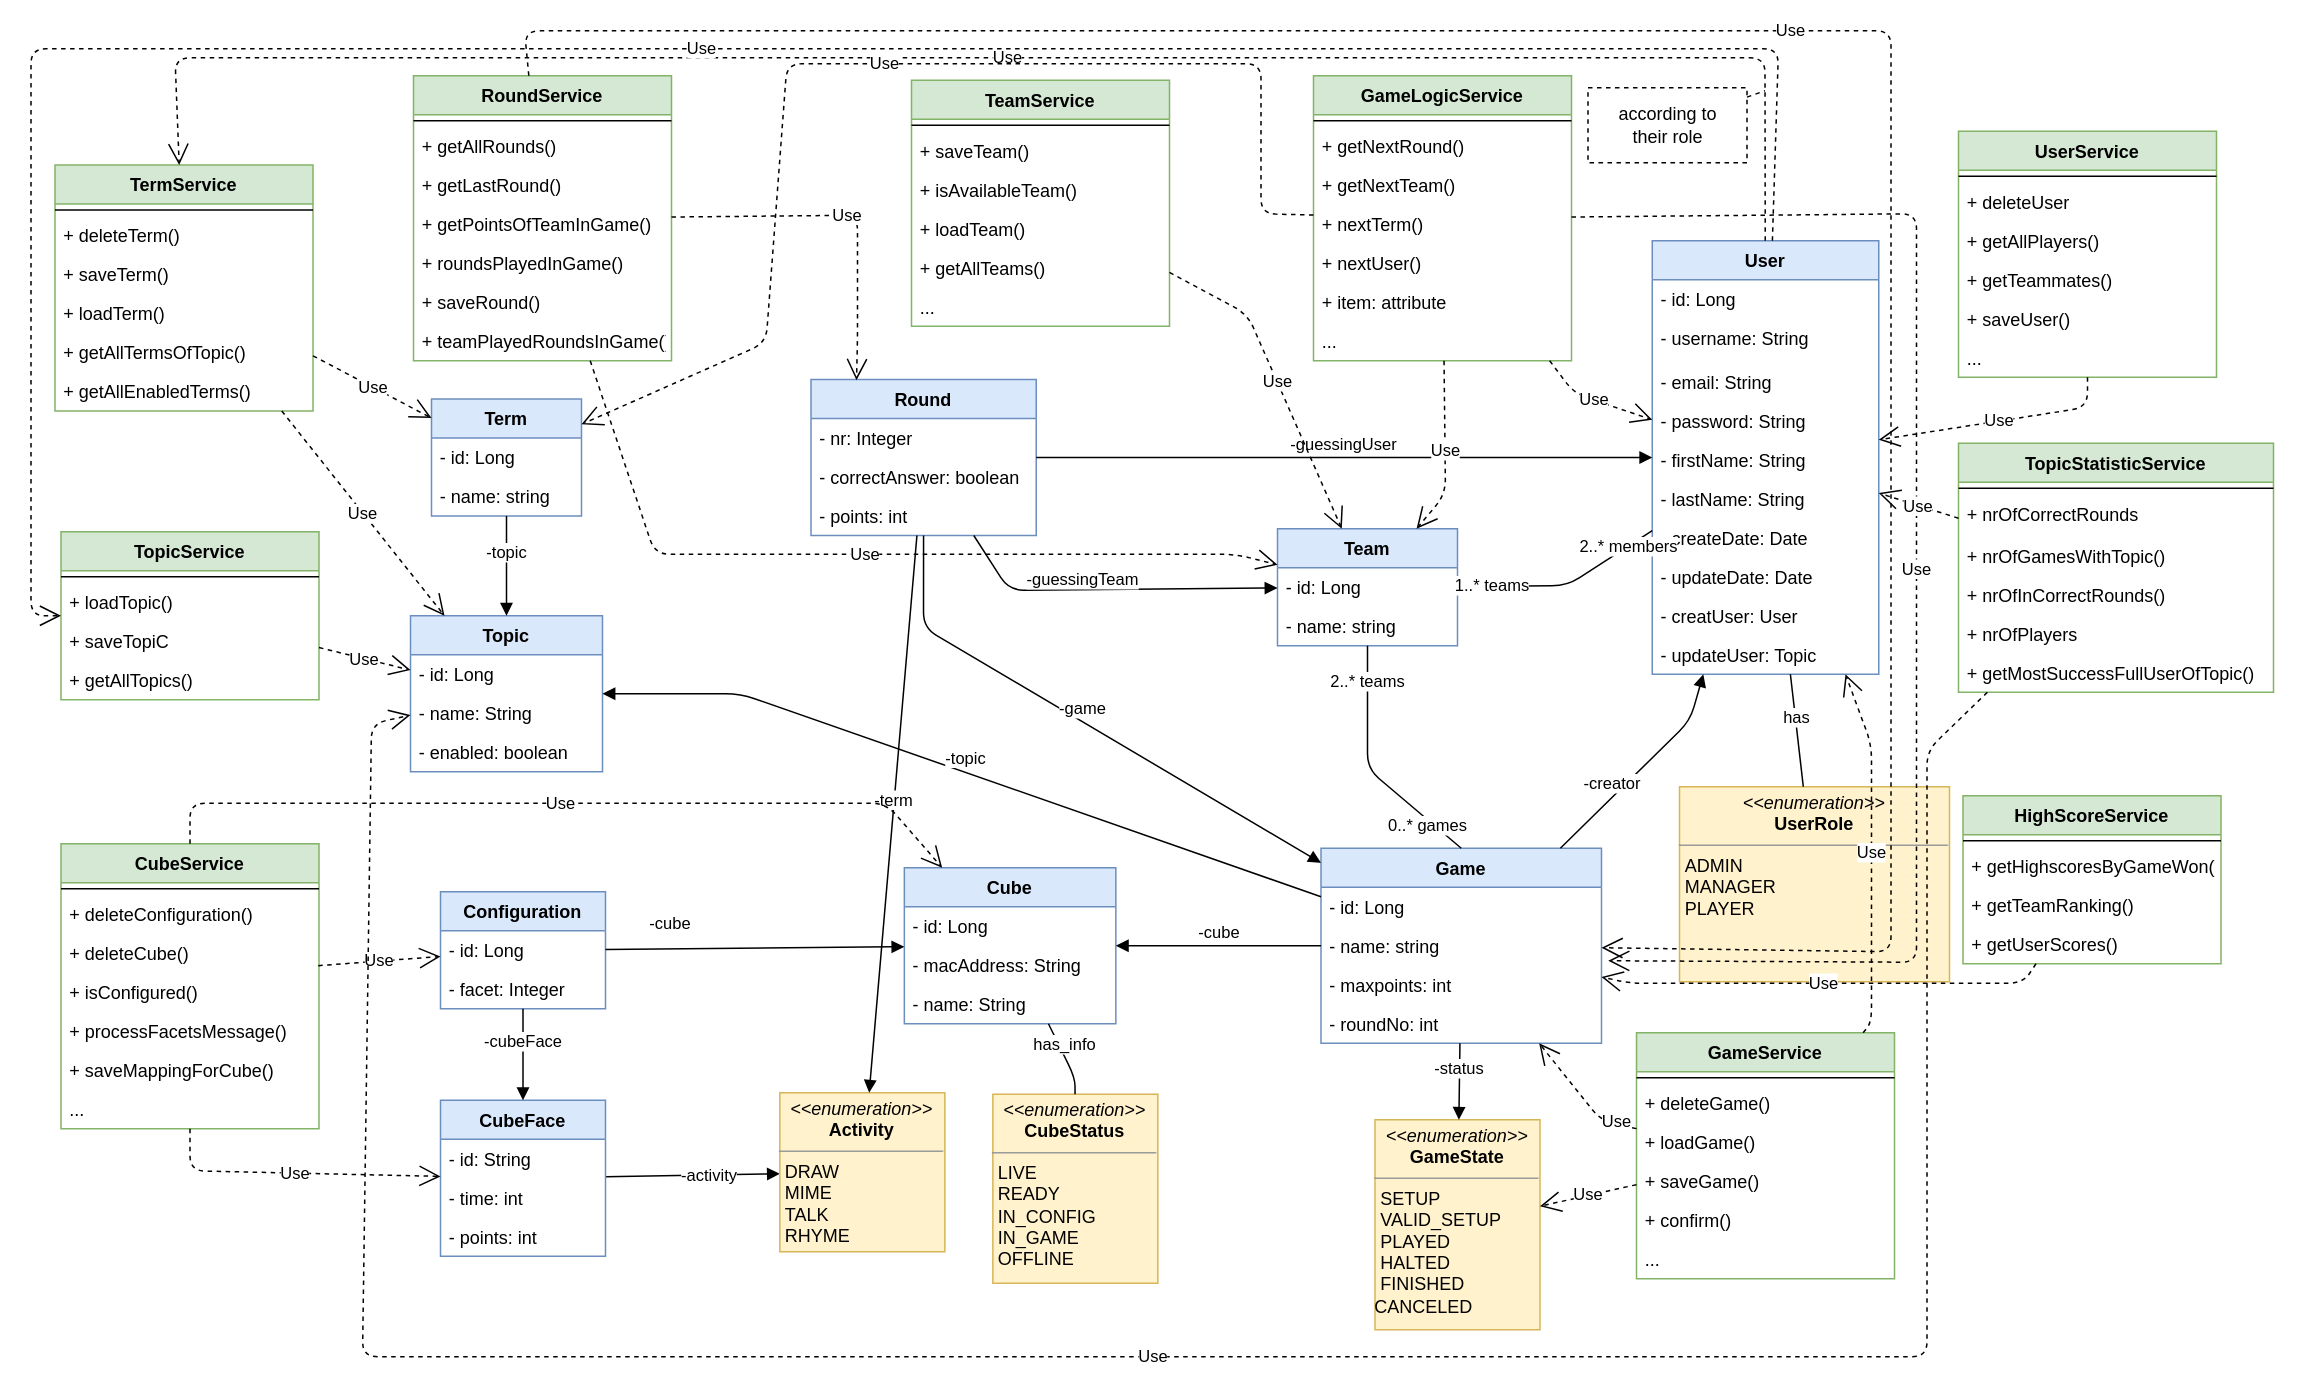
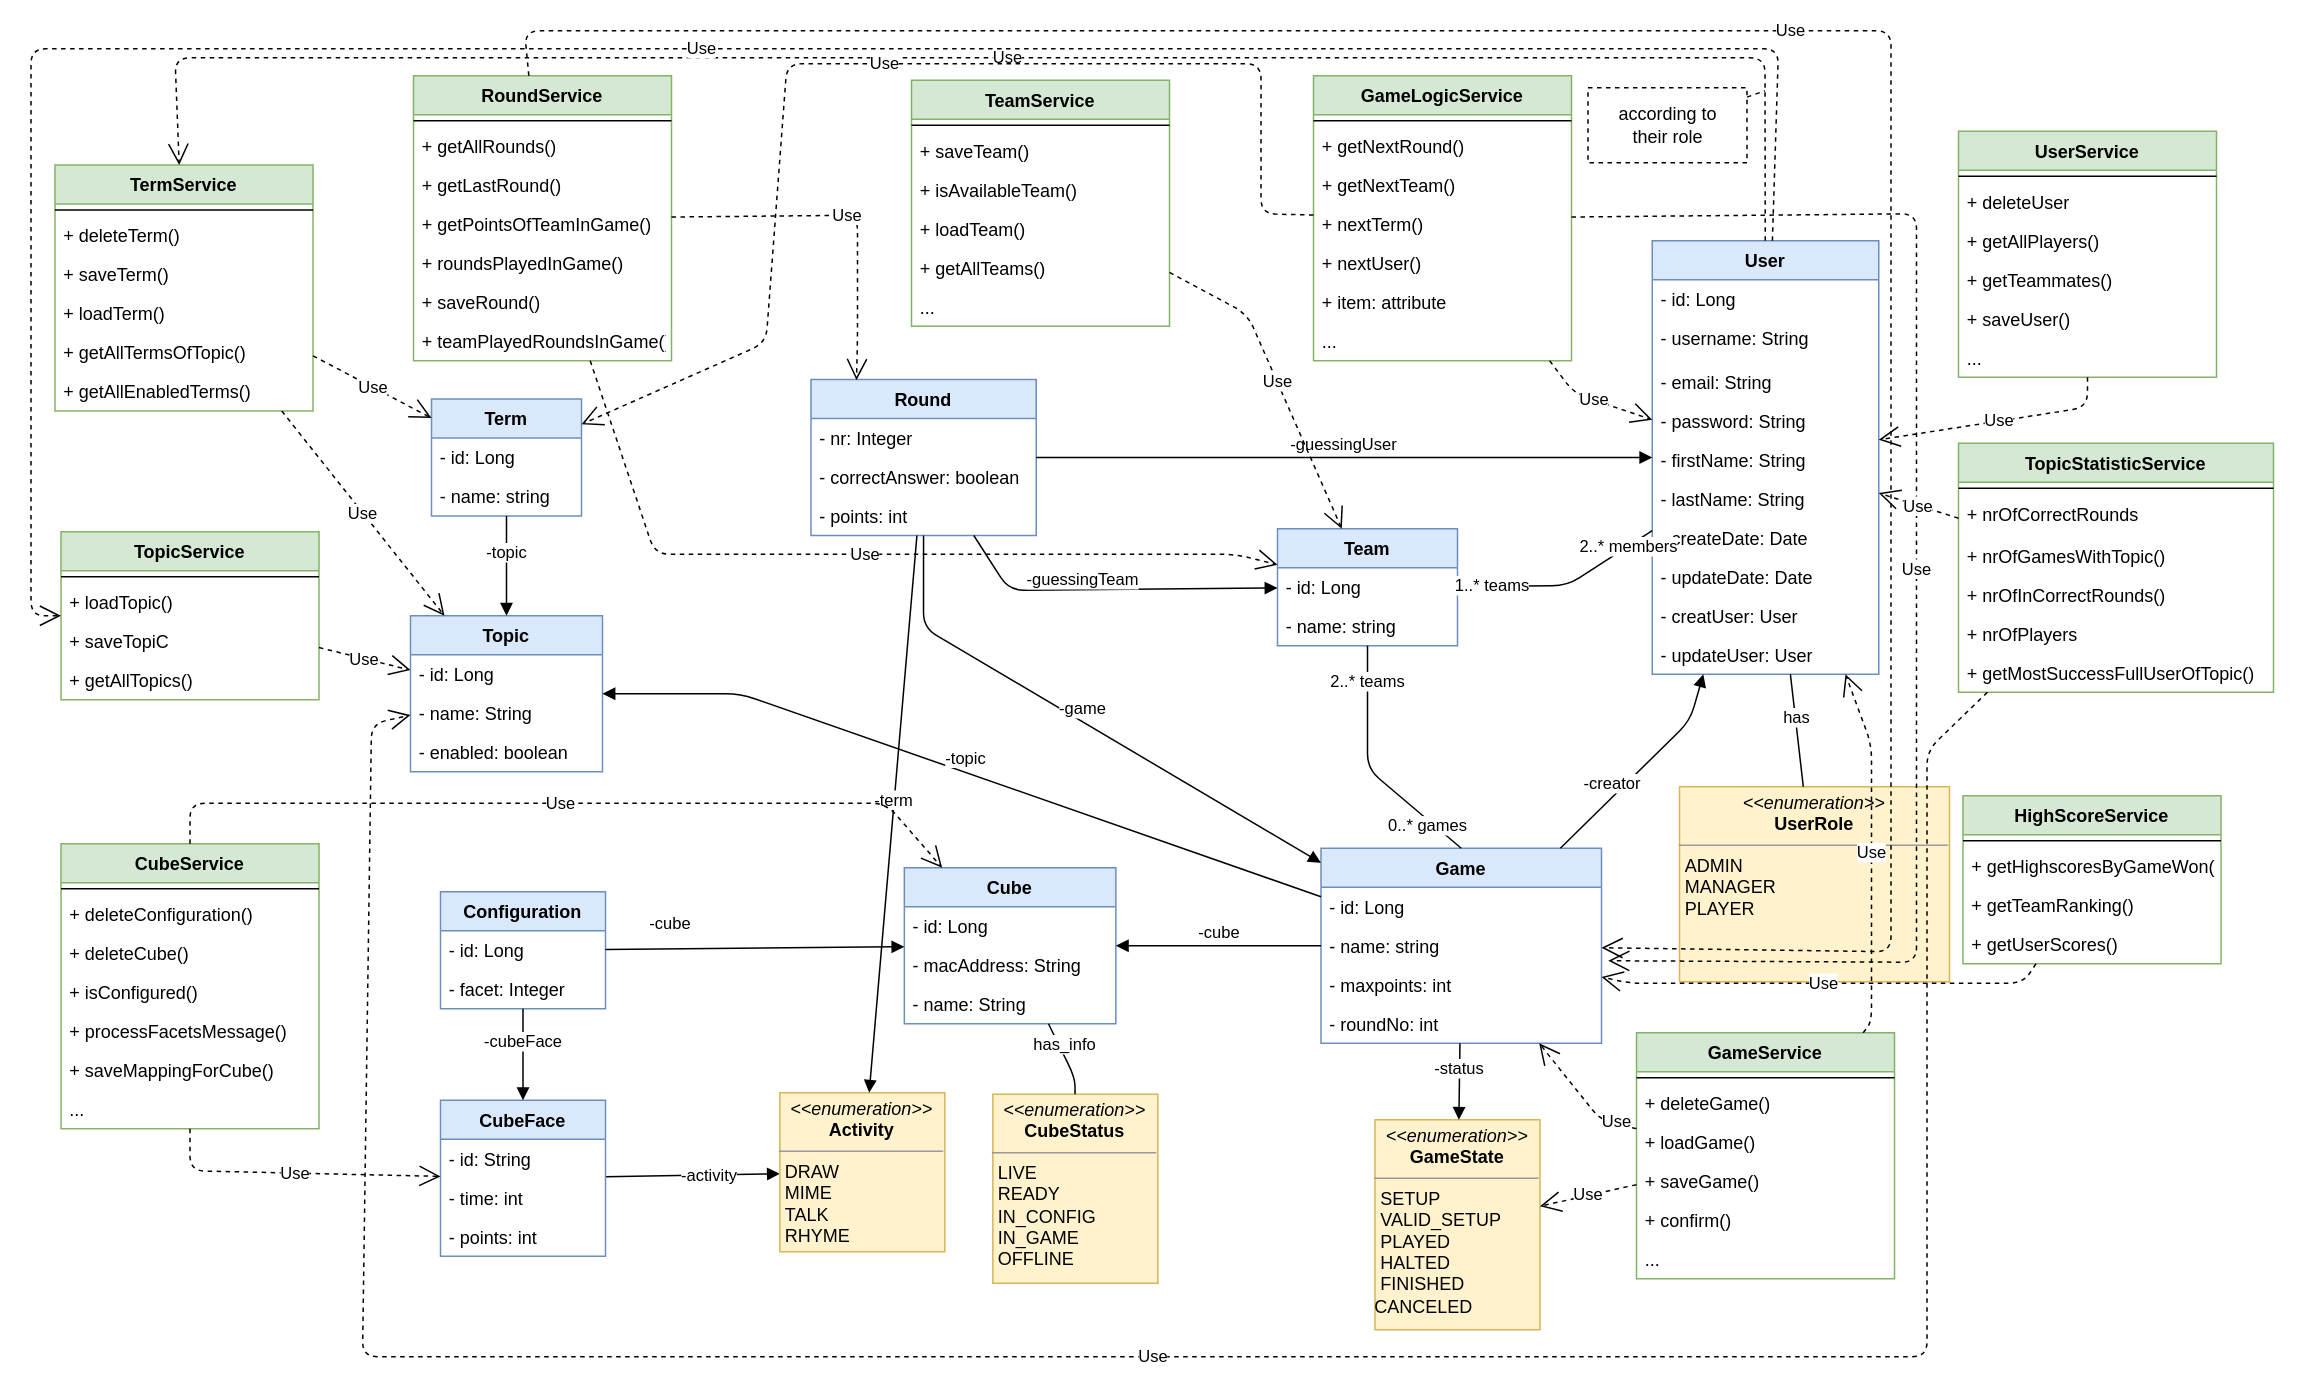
- <mxCell id="143" value="Use" style="endArrow=open;endSize=12;dashed=1;html=1;" edge="1" parent="1" source="89" target="17"><mxGeometry width="160" relative="1" as="geometry"><mxPoint x="649" y="445" as="sourcePoint" /><mxPoint x="809" y="445" as="targetPoint" /><Array as="points"><mxPoint x="963" y="329" /></Array></mxGeometry></mxCell>
- <mxCell id="12" value="- updateUser: Topic" style="text;strokeColor=none;fillColor=none;align=left;verticalAlign=top;spacingLeft=4;spacingRight=4;overflow=hidden;rotatable=0;points=[[0,0.5],[1,0.5]];portConstraint=eastwest;" vertex="1" parent="2"><mxGeometry y="263" width="151" height="26" as="geometry" /></mxCell>
+ <mxCell id="12" value="- updateUser: User" style="text;strokeColor=none;fillColor=none;align=left;verticalAlign=top;spacingLeft=4;spacingRight=4;overflow=hidden;rotatable=0;points=[[0,0.5],[1,0.5]];portConstraint=eastwest;" vertex="1" parent="2"><mxGeometry y="263" width="151" height="26" as="geometry" /></mxCell>
- <mxCell id="140" value="Use" style="endArrow=open;endSize=12;dashed=1;html=1;exitX=0.997;exitY=0.819;exitDx=0;exitDy=0;exitPerimeter=0;" edge="1" parent="1" source="84" target="46"><mxGeometry width="160" relative="1" as="geometry"><mxPoint x="649" y="445" as="sourcePoint" /><mxPoint x="809" y="445" as="targetPoint" /><Array as="points" /></mxGeometry></mxCell>
